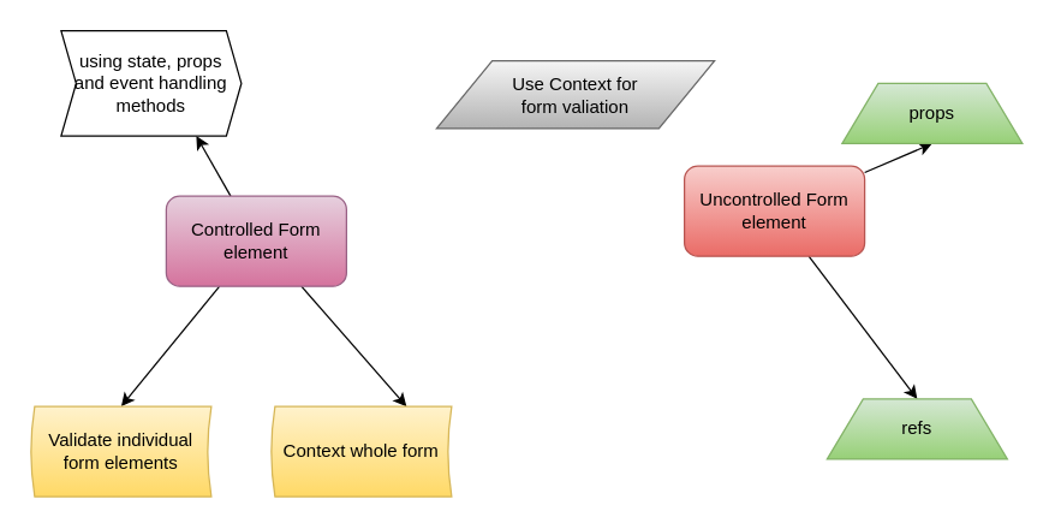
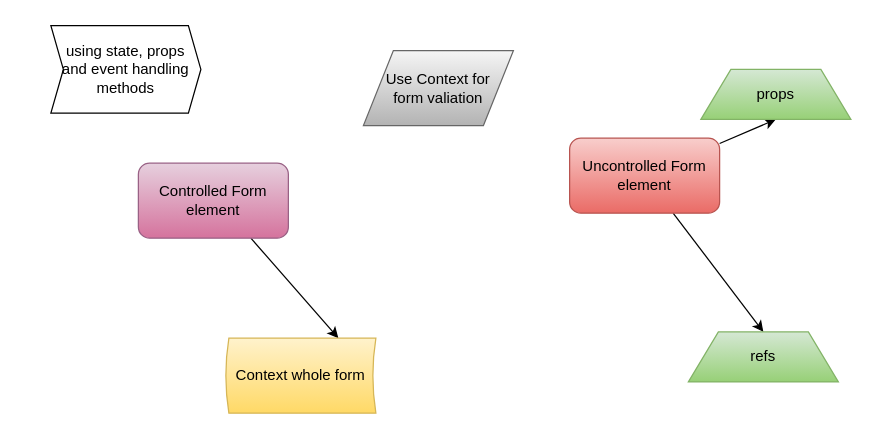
- <mxCell id="9" value="Use Context for &lt;br&gt;form valiation" style="shape=parallelogram;perimeter=parallelogramPerimeter;whiteSpace=wrap;html=1;gradientColor=#b3b3b3;fillColor=#f5f5f5;strokeColor=#666666;" parent="1" vertex="1"><mxGeometry x="290" y="40" width="185" height="45" as="geometry" /></mxCell>
+ <mxCell id="9" value="Use Context for &lt;br&gt;form valiation" style="shape=parallelogram;perimeter=parallelogramPerimeter;whiteSpace=wrap;html=1;gradientColor=#b3b3b3;fillColor=#f5f5f5;strokeColor=#666666;" parent="1" vertex="1"><mxGeometry x="290" y="40" width="120" height="60" as="geometry" /></mxCell>
- <mxCell id="4" style="edgeStyle=none;rounded=0;orthogonalLoop=1;jettySize=auto;html=1;entryX=0.75;entryY=1;entryDx=0;entryDy=0;" parent="1" source="5" target="14" edge="1"><mxGeometry relative="1" as="geometry" /></mxCell>
- <mxCell id="2" style="edgeStyle=none;rounded=0;orthogonalLoop=1;jettySize=auto;html=1;entryX=0.5;entryY=0;entryDx=0;entryDy=0;" parent="1" source="5" target="10" edge="1"><mxGeometry relative="1" as="geometry" /></mxCell>
- <mxCell id="10" value="Validate individual form elements" style="shape=dataStorage;whiteSpace=wrap;html=1;size=0.02;gradientColor=#ffd966;fillColor=#fff2cc;strokeColor=#d6b656;" parent="1" vertex="1"><mxGeometry x="20" y="270" width="120" height="60" as="geometry" /></mxCell>
